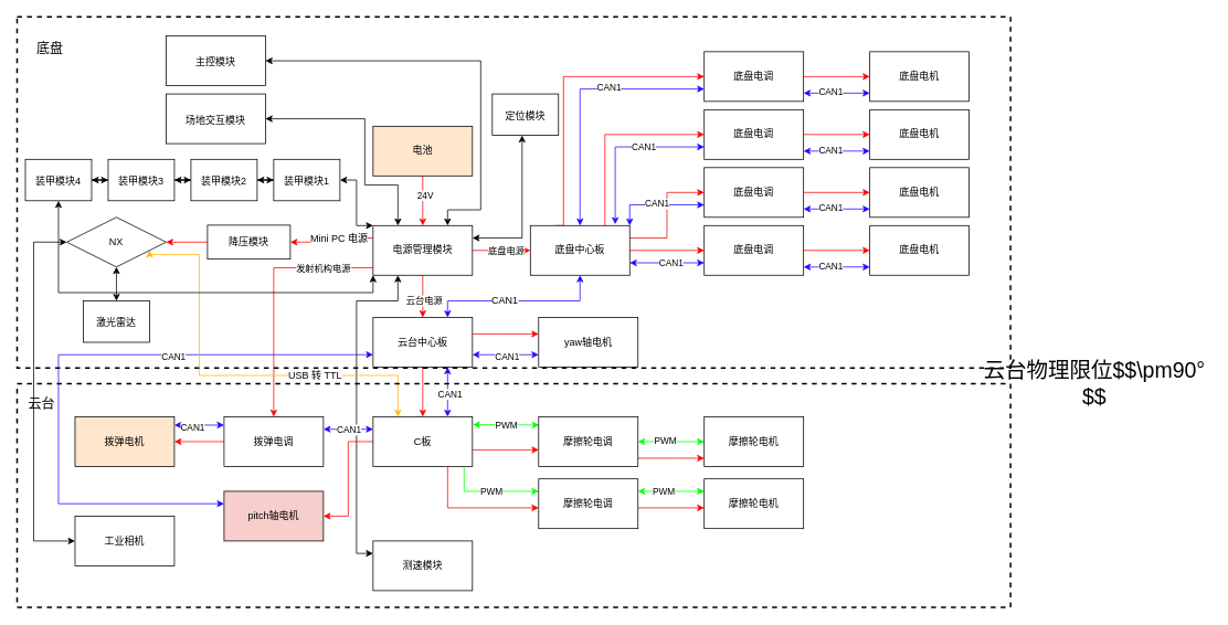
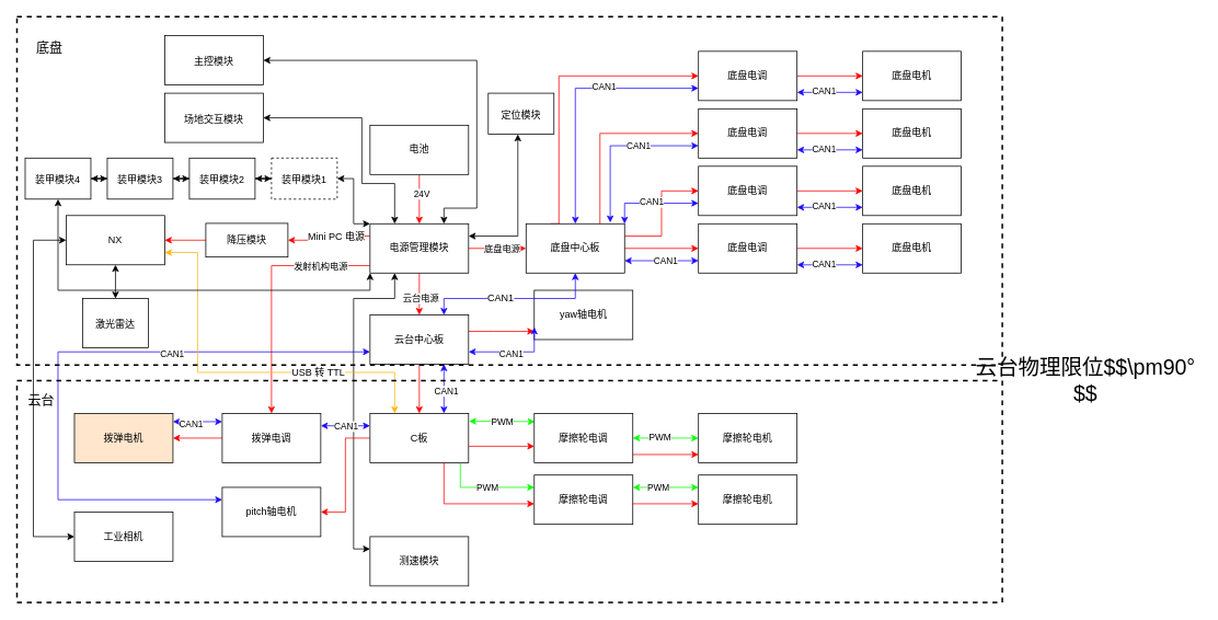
- <mxCell id="4" value="电池" style="rounded=0;whiteSpace=wrap;html=1;fillColor=#ffe6cc;" parent="1" vertex="1"><mxGeometry x="450" y="152" width="120" height="60" as="geometry" /></mxCell>
+ <mxCell id="4" value="电池" style="rounded=0;whiteSpace=wrap;html=1;" parent="1" vertex="1"><mxGeometry x="450" y="152" width="120" height="60" as="geometry" /></mxCell>
- <mxCell id="98" value="&lt;font style=&quot;font-size: 12px;&quot;&gt;装甲模块1&lt;/font&gt;" style="rounded=0;whiteSpace=wrap;html=1;strokeWidth=1;fontSize=16;fillColor=default;" parent="1" vertex="1"><mxGeometry x="330" y="192" width="80" height="50" as="geometry" /></mxCell>
+ <mxCell id="98" value="&lt;font style=&quot;font-size: 12px;&quot;&gt;装甲模块1&lt;/font&gt;" style="rounded=0;whiteSpace=wrap;html=1;strokeWidth=1;fontSize=16;fillColor=default;dashed=1;" parent="1" vertex="1"><mxGeometry x="330" y="192" width="80" height="50" as="geometry" /></mxCell>
- <mxCell id="74" value="NX" style="rhombus;whiteSpace=wrap;html=1;strokeWidth=1;fillColor=default;" parent="1" vertex="1"><mxGeometry x="80" y="262" width="120" height="60" as="geometry" /></mxCell>
+ <mxCell id="74" value="NX" style="rounded=0;whiteSpace=wrap;html=1;strokeWidth=1;fillColor=default;" parent="1" vertex="1"><mxGeometry x="80" y="262" width="120" height="60" as="geometry" /></mxCell>
- <mxCell id="108" value="&lt;font style=&quot;font-size: 12px;&quot;&gt;激光雷达&lt;/font&gt;" style="rounded=0;whiteSpace=wrap;html=1;strokeWidth=1;fontSize=16;fillColor=default;" parent="1" vertex="1"><mxGeometry x="100" y="363" width="80" height="50" as="geometry" /></mxCell>
+ <mxCell id="108" value="&lt;font style=&quot;font-size: 12px;&quot;&gt;激光雷达&lt;/font&gt;" style="rounded=0;whiteSpace=wrap;html=1;strokeWidth=1;fontSize=16;fillColor=default;" parent="1" vertex="1"><mxGeometry x="100" y="363" width="80" height="60" as="geometry" /></mxCell>
- <mxCell id="77" value="yaw轴电机" style="rounded=0;whiteSpace=wrap;html=1;" parent="1" vertex="1"><mxGeometry x="650" y="383" width="120" height="60" as="geometry" /></mxCell>
+ <mxCell id="77" value="yaw轴电机" style="rounded=0;whiteSpace=wrap;html=1;" parent="1" vertex="1"><mxGeometry x="650" y="353" width="120" height="60" as="geometry" /></mxCell>
- <mxCell id="61" value="pitch轴电机" style="whiteSpace=wrap;html=1;rounded=0;fillColor=#f8cecc;" parent="1" vertex="1"><mxGeometry x="270" y="593" width="120" height="60" as="geometry" /></mxCell>
+ <mxCell id="61" value="pitch轴电机" style="whiteSpace=wrap;html=1;rounded=0;" parent="1" vertex="1"><mxGeometry x="270" y="593" width="120" height="60" as="geometry" /></mxCell>
